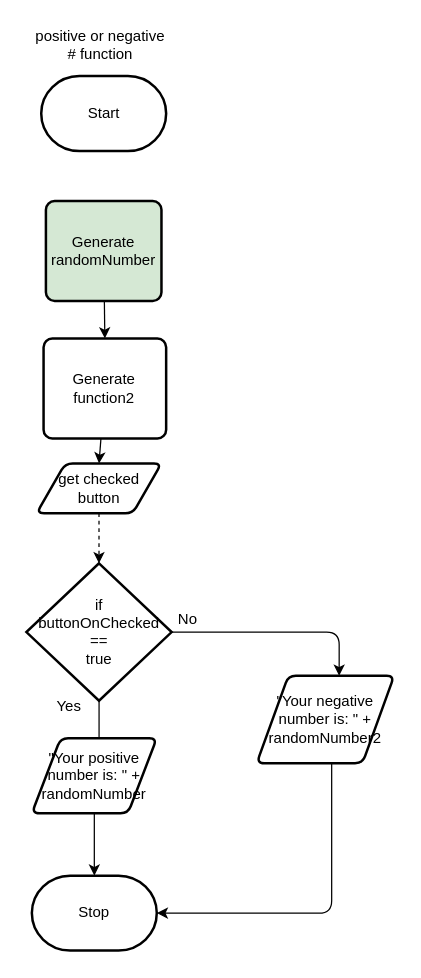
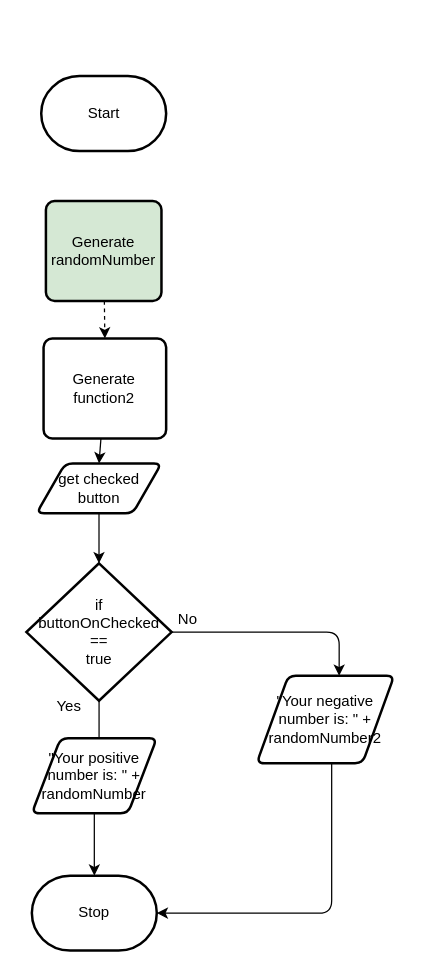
- <mxCell id="19" value="positive or negative # function" style="text;html=1;strokeColor=none;fillColor=none;align=center;verticalAlign=middle;whiteSpace=wrap;rounded=0;" vertex="1" parent="1"><mxGeometry x="25" y="20" width="110" height="30" as="geometry" /></mxCell>
- <mxCell id="6" style="edgeStyle=none;html=1;entryX=0.5;entryY=0;entryDx=0;entryDy=0;" parent="1" source="7" target="18" edge="1"><mxGeometry relative="1" as="geometry" /></mxCell>
+ <mxCell id="6" style="edgeStyle=none;html=1;entryX=0.5;entryY=0;entryDx=0;entryDy=0;dashed=1;" parent="1" source="7" target="18" edge="1"><mxGeometry relative="1" as="geometry" /></mxCell>
- <mxCell id="3" style="edgeStyle=none;html=1;entryX=0.5;entryY=0;entryDx=0;entryDy=0;entryPerimeter=0;dashed=1;" parent="1" source="4" target="10" edge="1"><mxGeometry relative="1" as="geometry" /></mxCell>
+ <mxCell id="3" style="edgeStyle=none;html=1;entryX=0.5;entryY=0;entryDx=0;entryDy=0;entryPerimeter=0;" parent="1" source="4" target="10" edge="1"><mxGeometry relative="1" as="geometry" /></mxCell>
